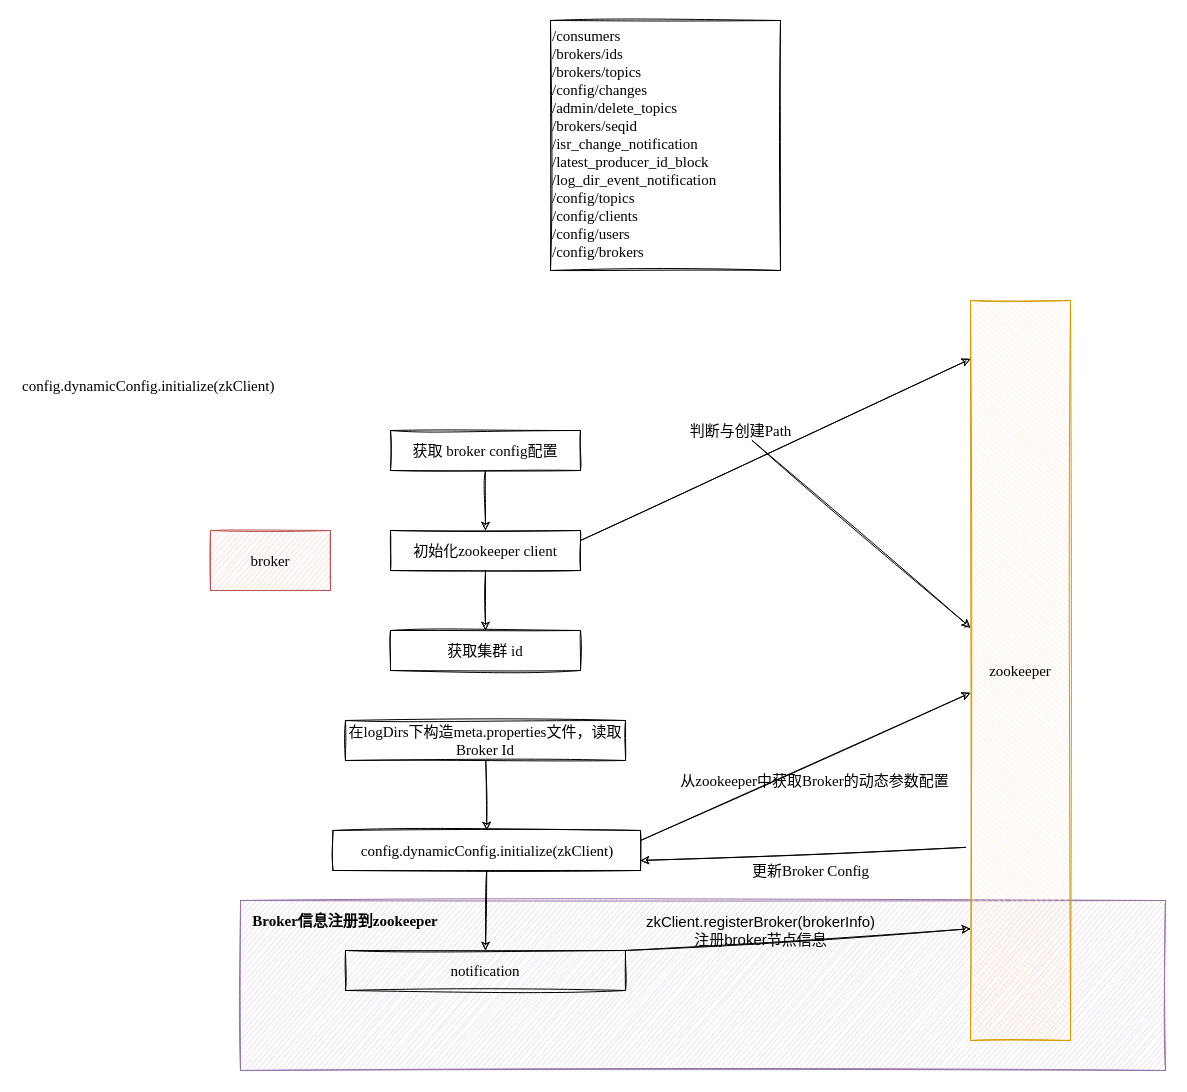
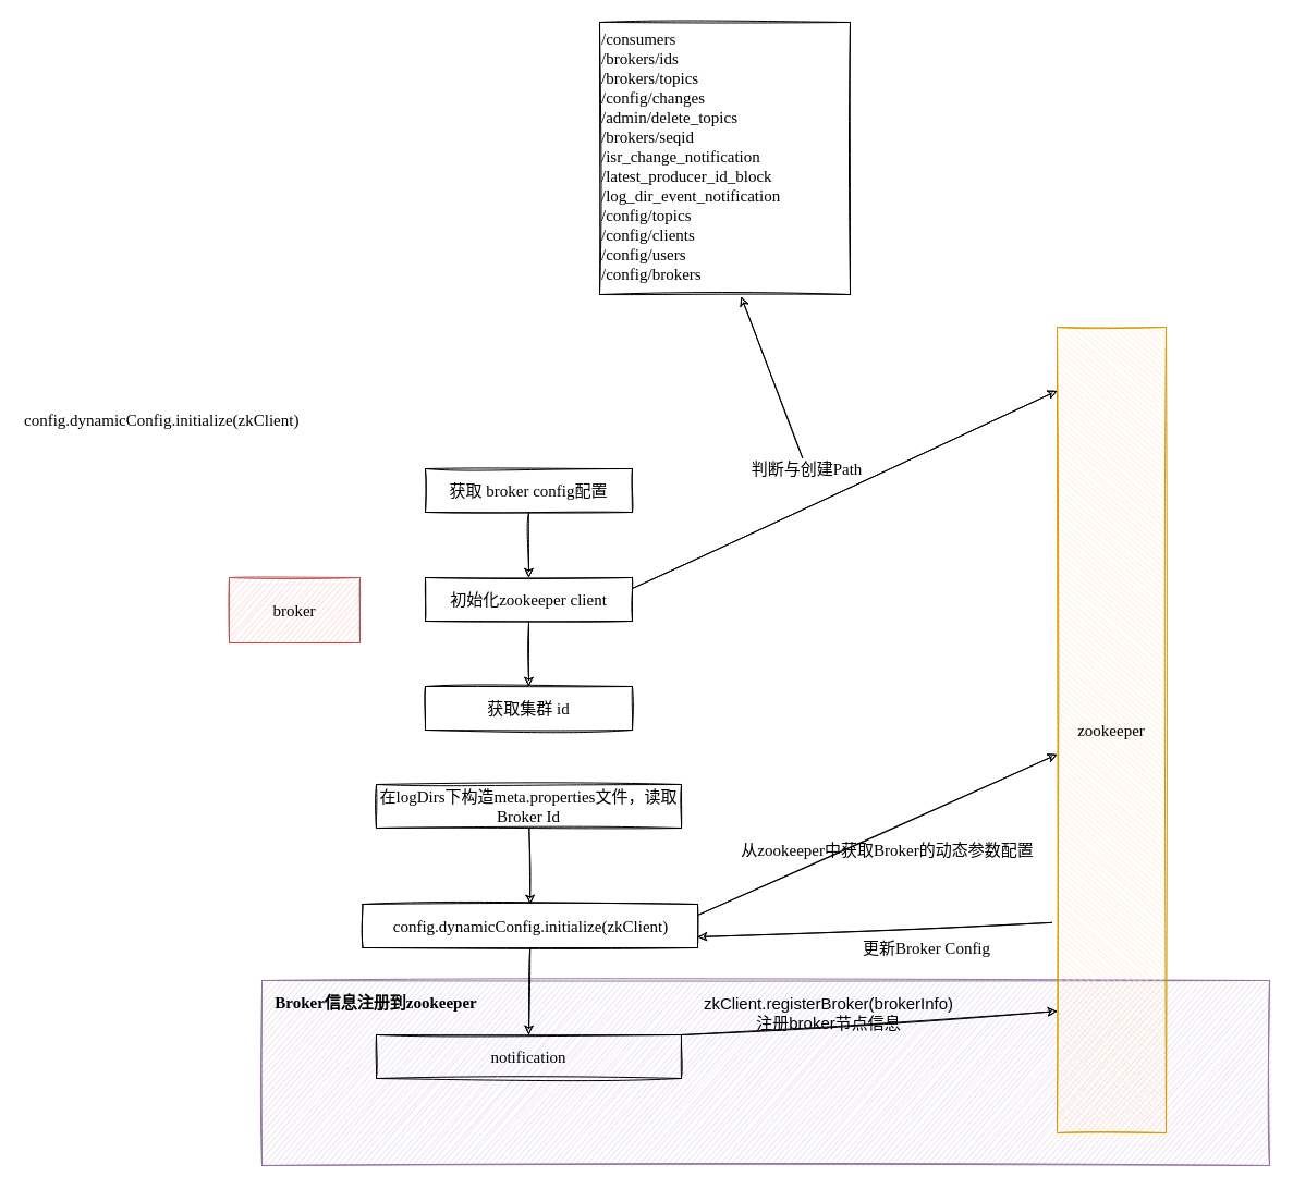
- <mxCell id="11" style="rounded=0;orthogonalLoop=1;jettySize=auto;html=1;fontFamily=Comic Sans MS;fontSize=15;sketch=1;" parent="1" source="12" target="3" edge="1"><mxGeometry relative="1" as="geometry" /></mxCell>
+ <mxCell id="11" style="rounded=0;orthogonalLoop=1;jettySize=auto;html=1;entryX=0.565;entryY=1.008;entryDx=0;entryDy=0;entryPerimeter=0;fontFamily=Comic Sans MS;fontSize=15;sketch=1;" parent="1" source="12" target="13" edge="1"><mxGeometry relative="1" as="geometry" /></mxCell>
- <mxCell id="21" value="更新Broker Config" style="text;html=1;align=center;verticalAlign=middle;resizable=0;points=[];autosize=1;fontSize=15;fontFamily=Comic Sans MS;sketch=1;" parent="1" vertex="1"><mxGeometry x="740" y="860" width="140" height="20" as="geometry" /></mxCell>
+ <mxCell id="21" value="更新Broker Config" style="text;html=1;align=center;verticalAlign=middle;resizable=0;points=[];autosize=1;fontSize=15;fontFamily=Comic Sans MS;sketch=1;" parent="1" vertex="1"><mxGeometry x="780" y="860" width="140" height="20" as="geometry" /></mxCell>
